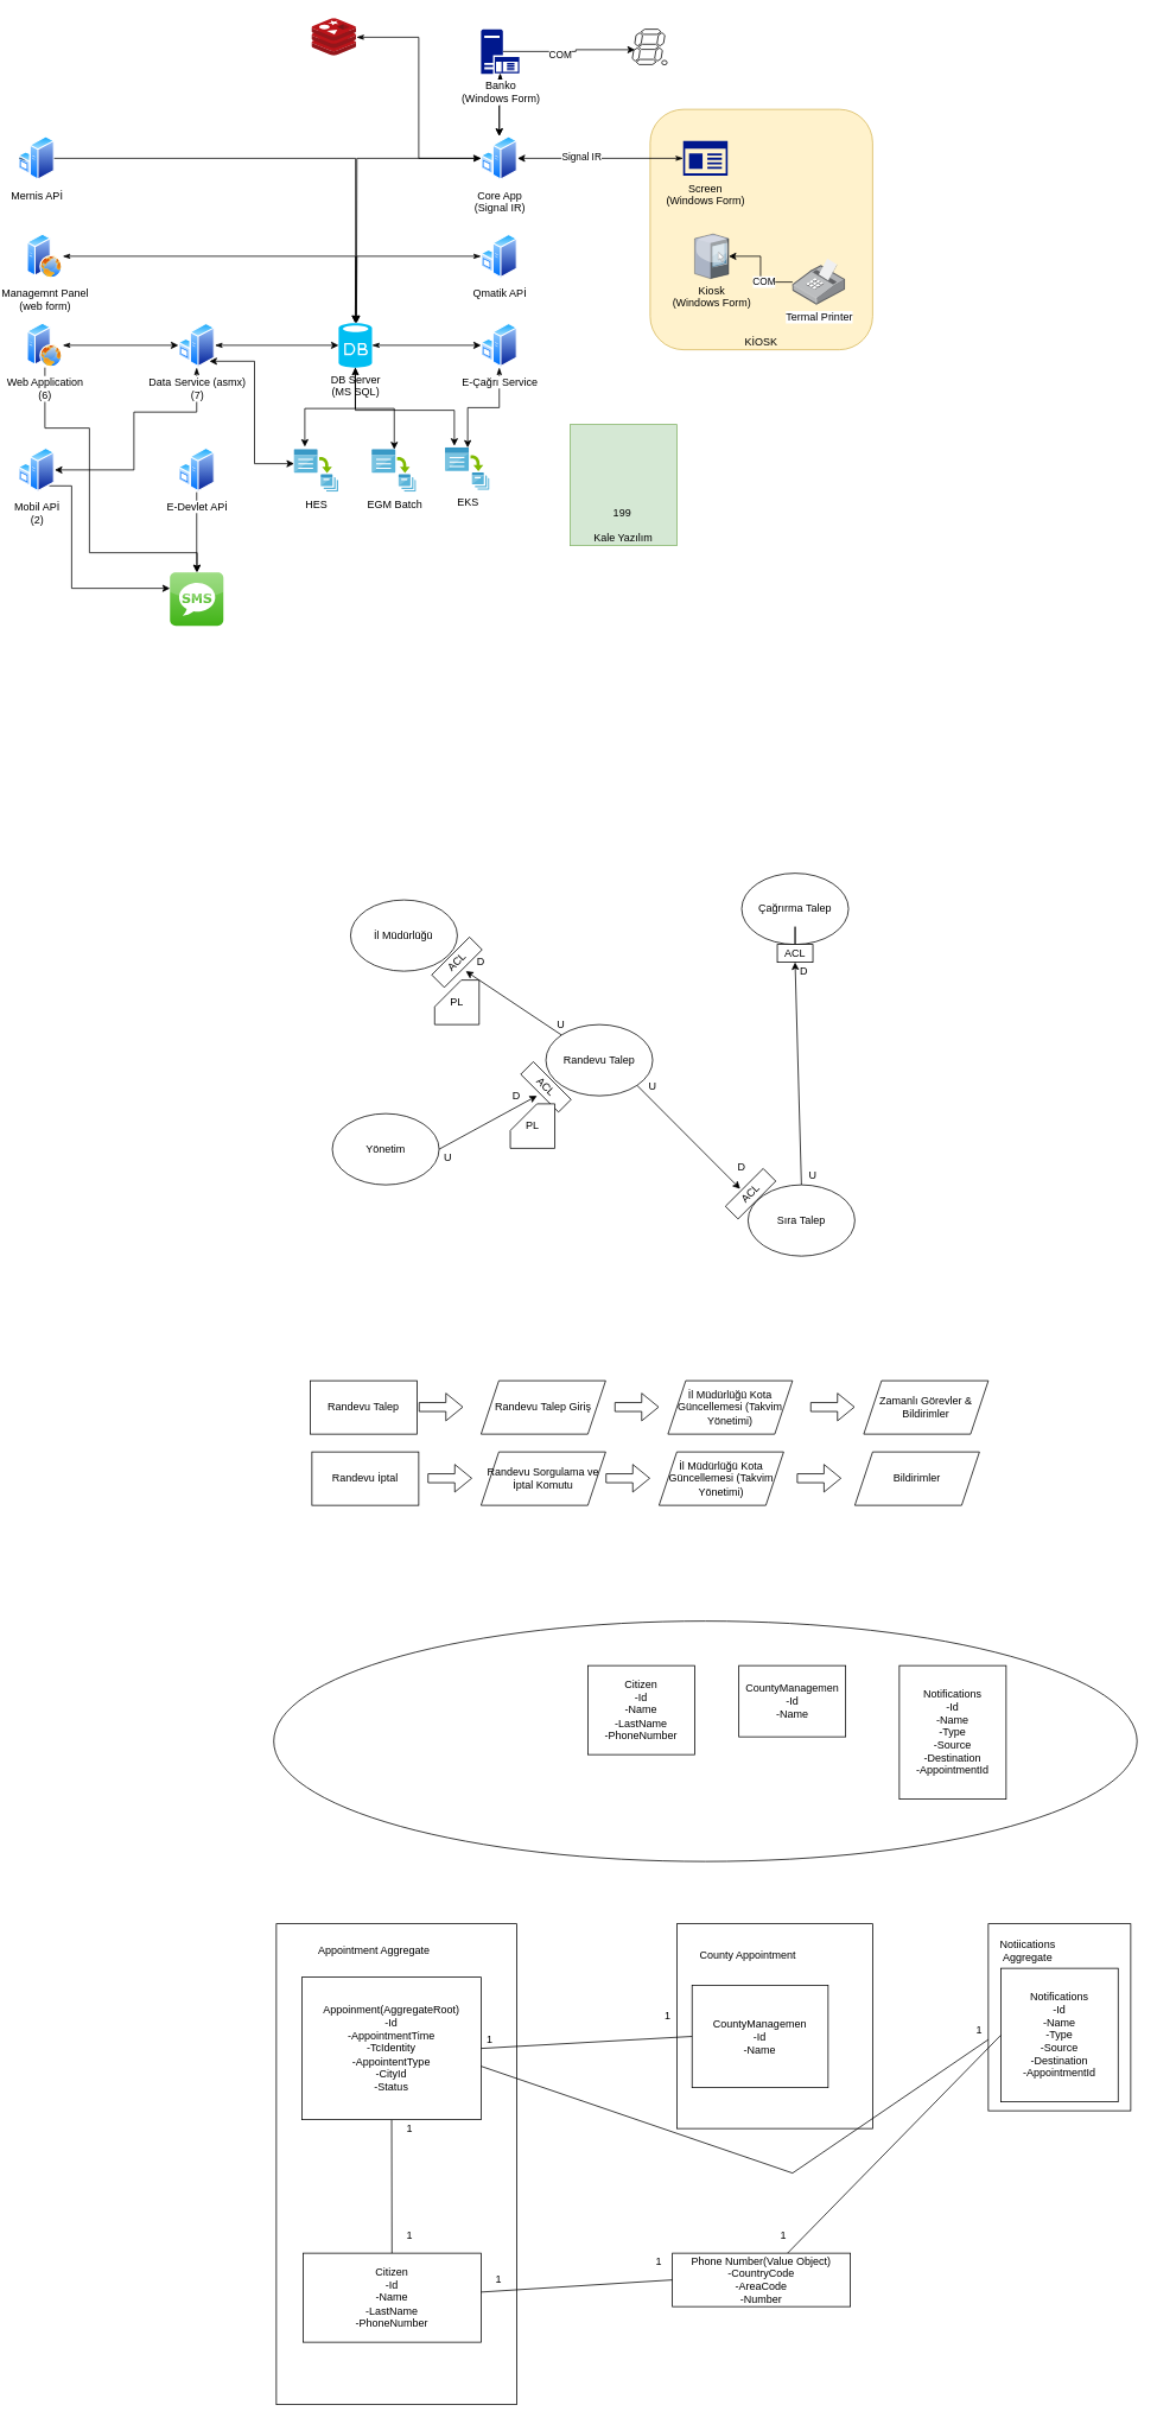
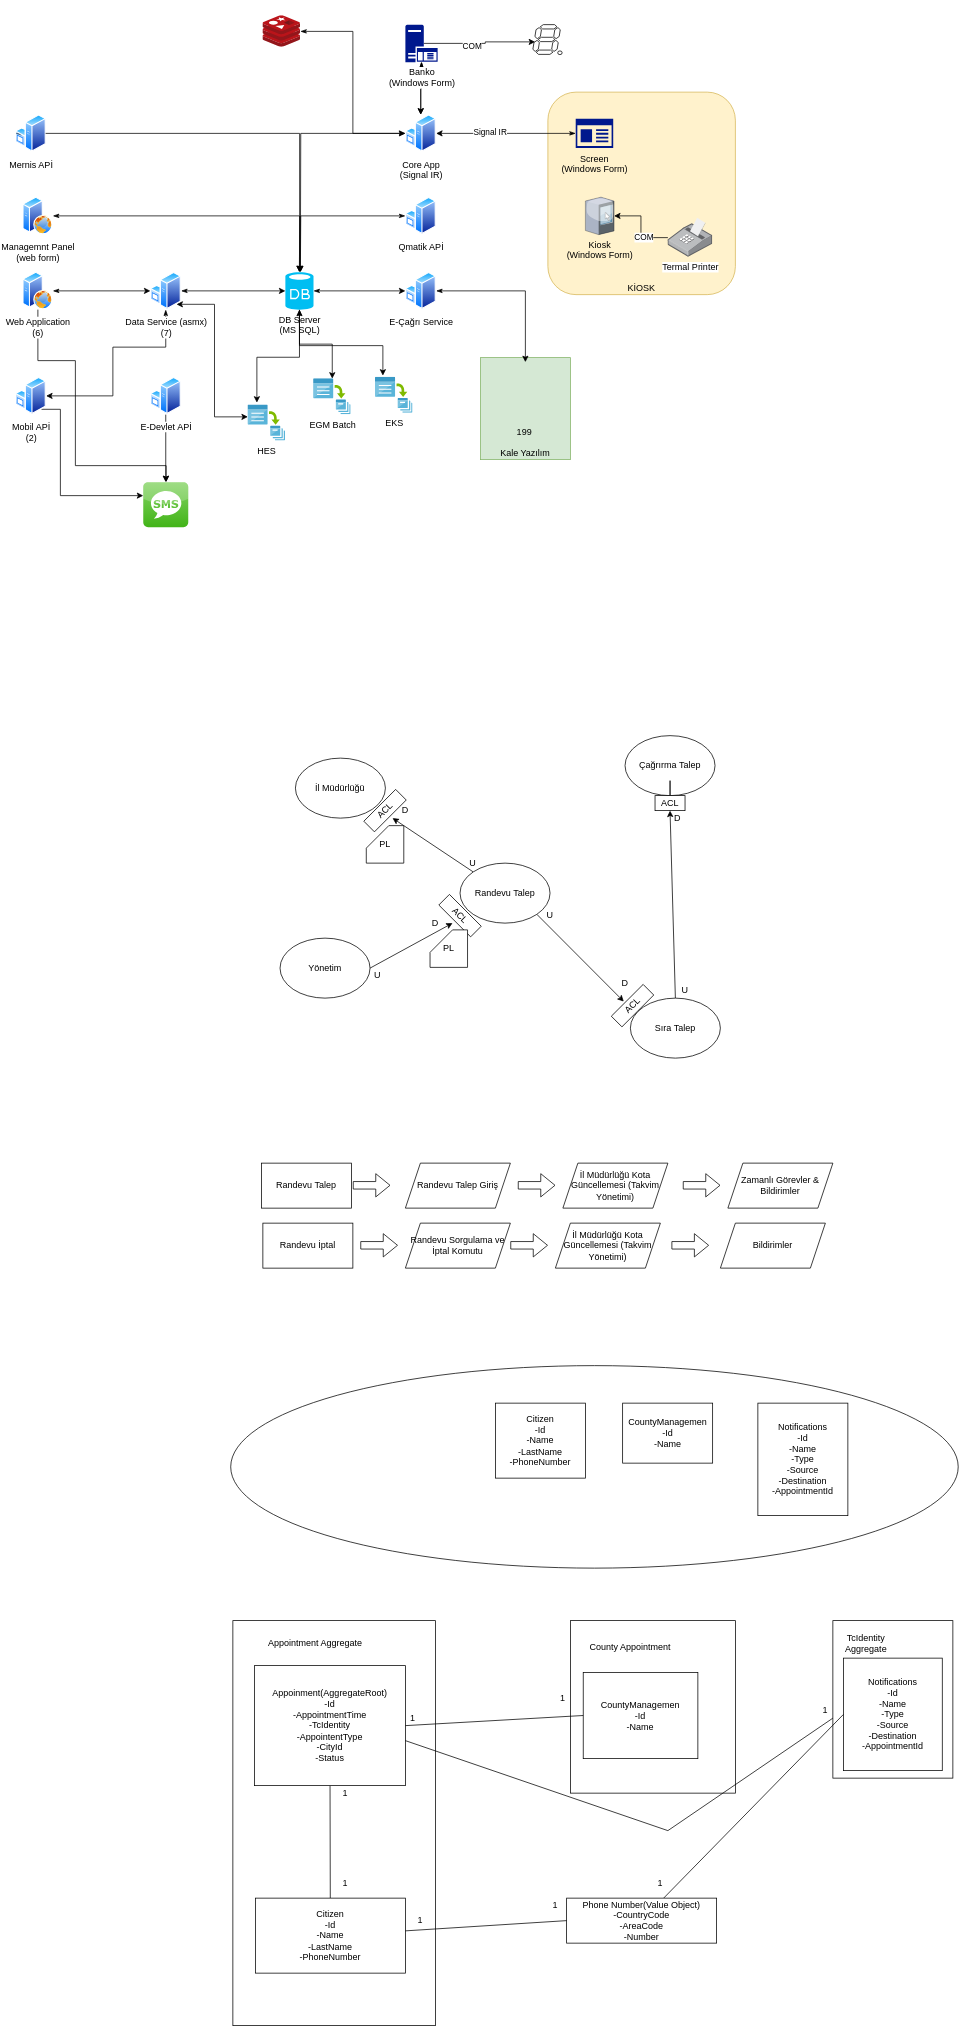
- <mxCell id="22" style="edgeStyle=orthogonalEdgeStyle;rounded=0;orthogonalLoop=1;jettySize=auto;html=1;startArrow=classicThin;startFill=1;fontColor=#000000;" parent="1" source="23" target="47" edge="1"><mxGeometry relative="1" as="geometry" /></mxCell>
+ <mxCell id="22" style="edgeStyle=orthogonalEdgeStyle;rounded=0;orthogonalLoop=1;jettySize=auto;html=1;startArrow=classicThin;startFill=1;fontColor=#000000;" parent="1" source="23" target="24" edge="1"><mxGeometry relative="1" as="geometry" /></mxCell>
- <mxCell id="45" value="HES" style="aspect=fixed;html=1;points=[];align=center;image;fontSize=12;image=img/lib/mscae/Batch_Accounts.svg;" parent="1" vertex="1"><mxGeometry x="330" y="504" width="50" height="48" as="geometry" /></mxCell>
+ <mxCell id="45" value="HES" style="aspect=fixed;html=1;points=[];align=center;image;fontSize=12;image=img/lib/mscae/Batch_Accounts.svg;" parent="1" vertex="1"><mxGeometry x="330" y="539" width="50" height="48" as="geometry" /></mxCell>
- <mxCell id="94" value="Notiications Aggregate" style="text;html=1;strokeColor=none;fillColor=none;align=center;verticalAlign=middle;whiteSpace=wrap;rounded=0;" parent="92" vertex="1"><mxGeometry x="2.759" y="20" width="82.759" height="20" as="geometry" /></mxCell>
+ <mxCell id="94" value="TcIdentity Aggregate" style="text;html=1;strokeColor=none;fillColor=none;align=center;verticalAlign=middle;whiteSpace=wrap;rounded=0;" parent="92" vertex="1"><mxGeometry x="2.759" y="20" width="82.759" height="20" as="geometry" /></mxCell>
